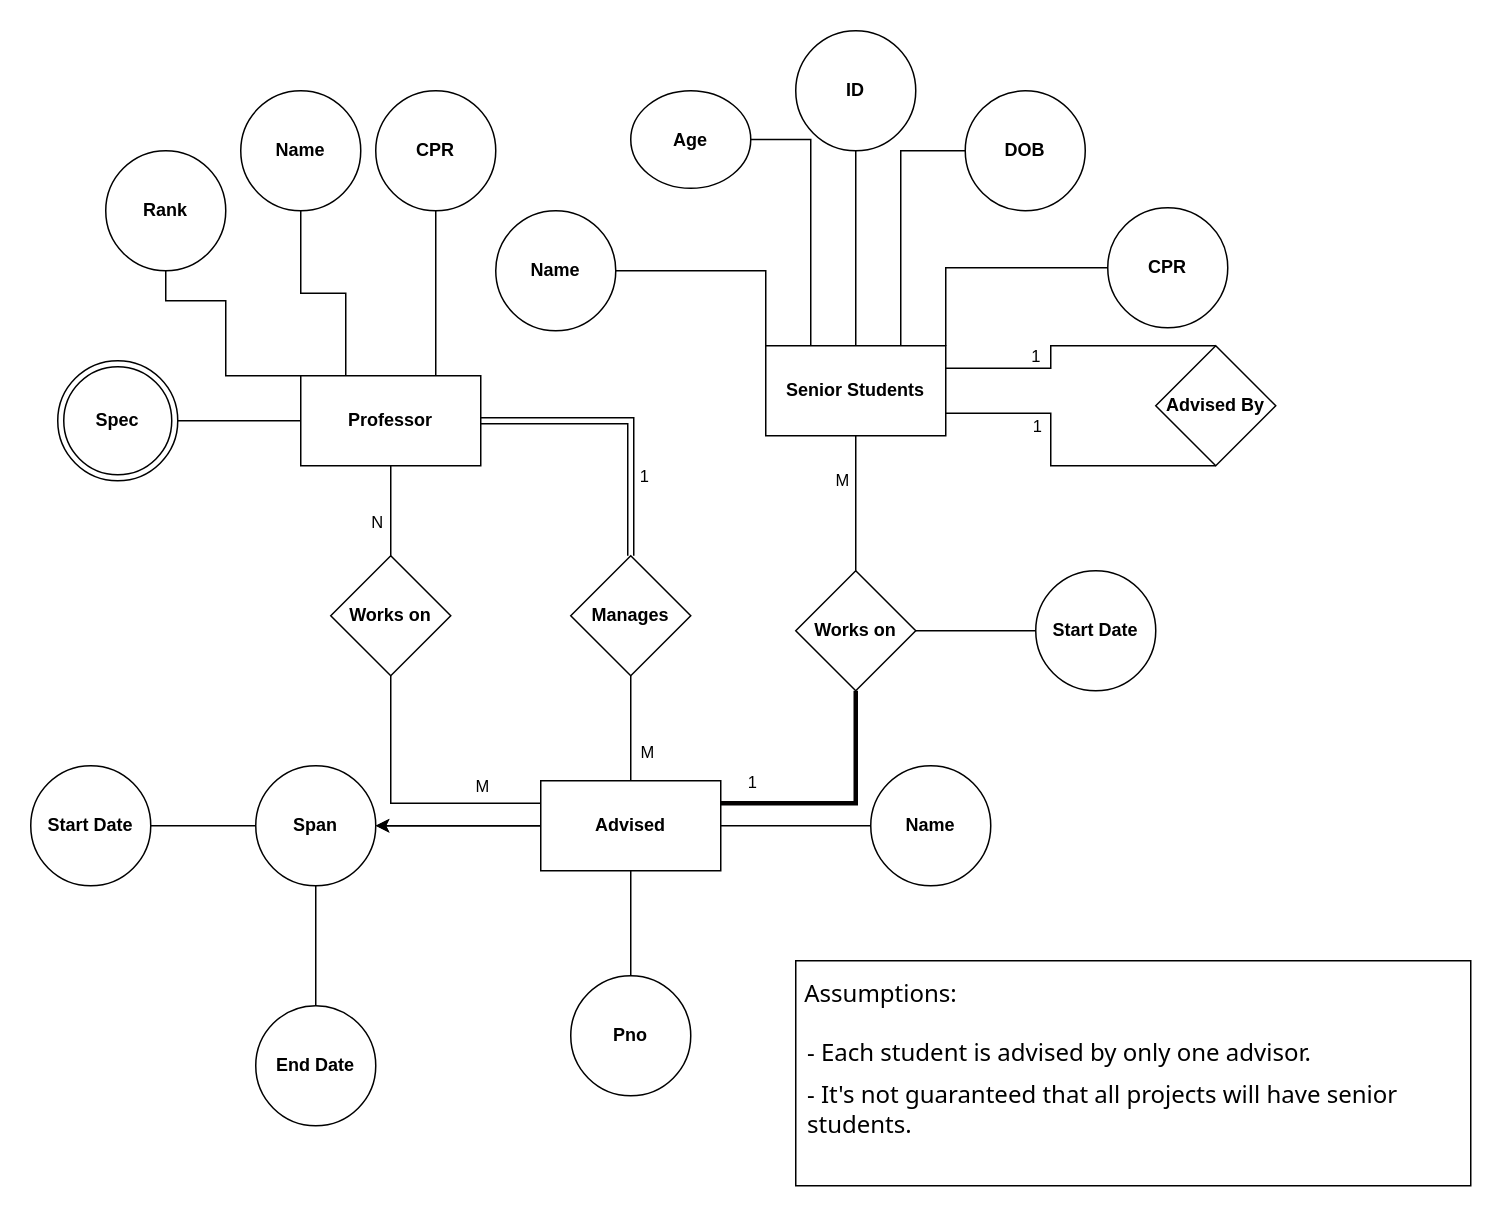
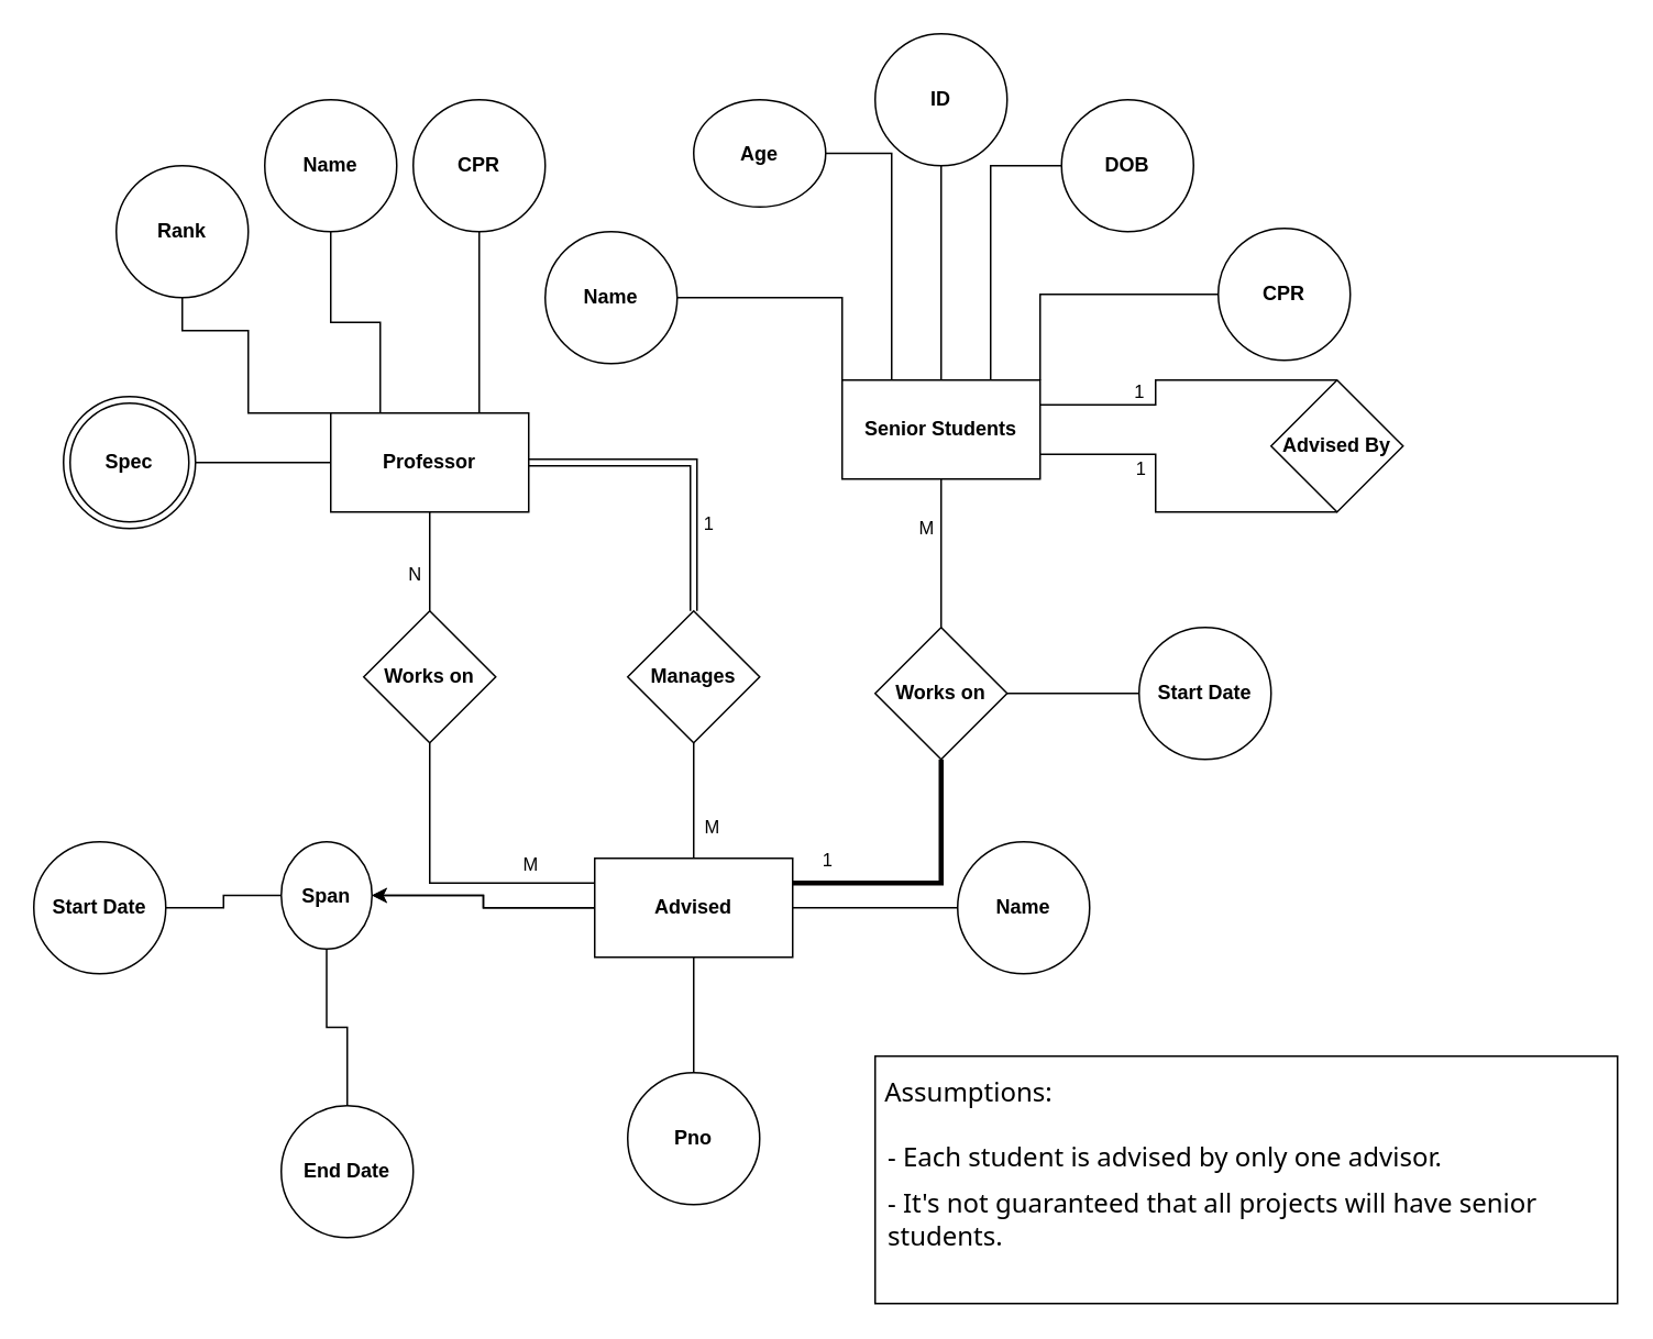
- <mxCell id="15" value="&lt;b&gt;Span&lt;/b&gt;" style="ellipse;whiteSpace=wrap;html=1;rounded=0;" vertex="1" parent="1"><mxGeometry x="170" y="510" width="80" height="80" as="geometry" /></mxCell>
+ <mxCell id="15" value="&lt;b&gt;Span&lt;/b&gt;" style="ellipse;whiteSpace=wrap;html=1;rounded=0;" vertex="1" parent="1"><mxGeometry x="170" y="510" width="55" height="65" as="geometry" /></mxCell>
